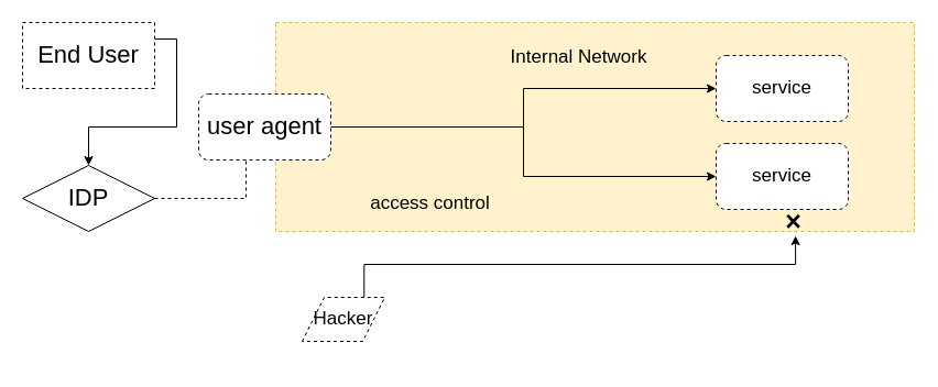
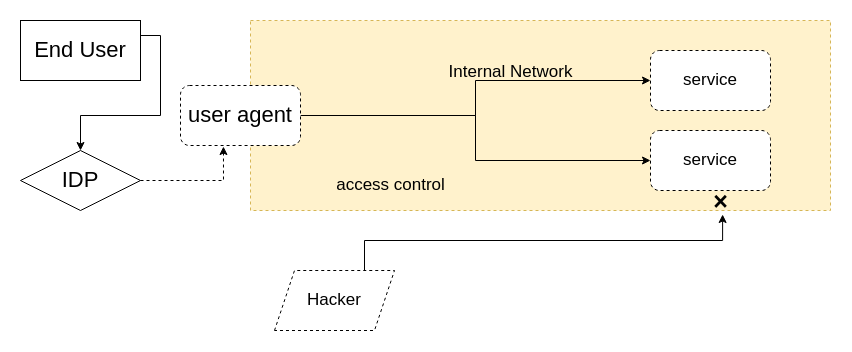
- <mxCell id="3" value="&lt;font style=&quot;font-size: 22px;&quot;&gt;End User&lt;/font&gt;" style="rounded=0;whiteSpace=wrap;html=1;dashed=1;" vertex="1" parent="1"><mxGeometry x="20" y="20" width="120" height="60" as="geometry" /></mxCell>
+ <mxCell id="3" value="&lt;font style=&quot;font-size: 22px;&quot;&gt;End User&lt;/font&gt;" style="rounded=0;whiteSpace=wrap;html=1;" vertex="1" parent="1"><mxGeometry x="20" y="20" width="120" height="60" as="geometry" /></mxCell>
- <mxCell id="10" value="&lt;font style=&quot;font-size: 17px;&quot;&gt;Internal Network&lt;/font&gt;" style="text;html=1;align=center;verticalAlign=middle;resizable=0;points=[];autosize=1;strokeColor=none;fillColor=none;fontSize=22;" vertex="1" parent="1"><mxGeometry x="450" y="30" width="150" height="40" as="geometry" /></mxCell>
+ <mxCell id="10" value="&lt;font style=&quot;font-size: 17px;&quot;&gt;Internal Network&lt;/font&gt;" style="text;html=1;align=center;verticalAlign=middle;resizable=0;points=[];autosize=1;strokeColor=none;fillColor=none;fontSize=22;" vertex="1" parent="1"><mxGeometry x="435" y="50" width="150" height="40" as="geometry" /></mxCell>
- <mxCell id="5" style="edgeStyle=orthogonalEdgeStyle;rounded=0;orthogonalLoop=1;jettySize=auto;html=1;exitX=1;exitY=0.5;exitDx=0;exitDy=0;entryX=0.358;entryY=1.017;entryDx=0;entryDy=0;entryPerimeter=0;fontSize=17;dashed=1;endArrow=none;" edge="1" parent="1" source="6" target="9"><mxGeometry relative="1" as="geometry" /></mxCell>
+ <mxCell id="5" style="edgeStyle=orthogonalEdgeStyle;rounded=0;orthogonalLoop=1;jettySize=auto;html=1;exitX=1;exitY=0.5;exitDx=0;exitDy=0;entryX=0.358;entryY=1.017;entryDx=0;entryDy=0;entryPerimeter=0;fontSize=17;dashed=1;" edge="1" parent="1" source="6" target="9"><mxGeometry relative="1" as="geometry" /></mxCell>
- <mxCell id="15" value="Hacker" style="shape=parallelogram;perimeter=parallelogramPerimeter;whiteSpace=wrap;html=1;fixedSize=1;dashed=1;fontSize=17;" vertex="1" parent="1"><mxGeometry x="274" y="270" width="75" height="40" as="geometry" /></mxCell>
+ <mxCell id="15" value="Hacker" style="shape=parallelogram;perimeter=parallelogramPerimeter;whiteSpace=wrap;html=1;fixedSize=1;dashed=1;fontSize=17;" vertex="1" parent="1"><mxGeometry x="274" y="270" width="120" height="60" as="geometry" /></mxCell>
